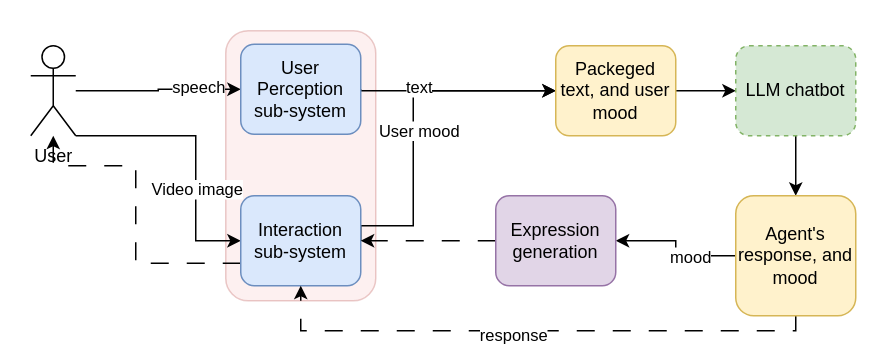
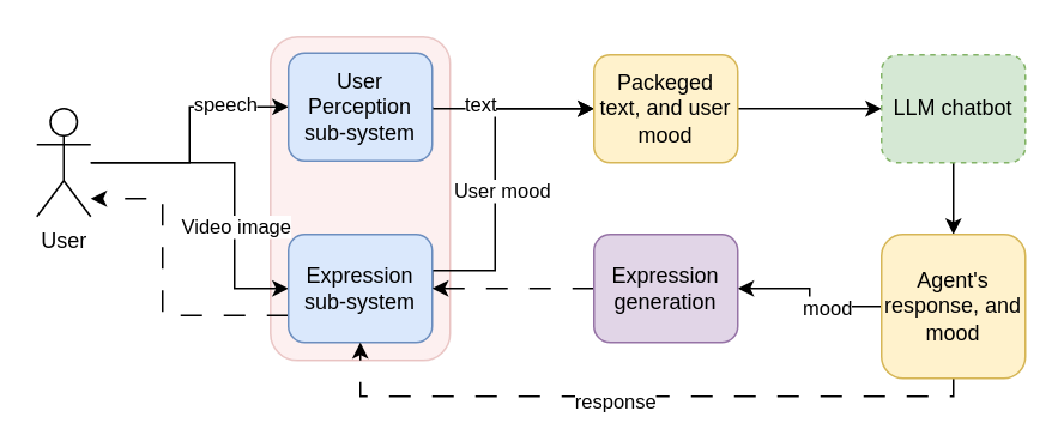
- <mxCell id="3" value="User" style="shape=umlActor;verticalLabelPosition=bottom;verticalAlign=top;html=1;outlineConnect=0;" vertex="1" parent="1"><mxGeometry x="20" y="30" width="30" height="60" as="geometry" /></mxCell>
+ <mxCell id="3" value="User" style="shape=umlActor;verticalLabelPosition=bottom;verticalAlign=top;html=1;outlineConnect=0;" vertex="1" parent="1"><mxGeometry x="20" y="60" width="30" height="60" as="geometry" /></mxCell>
- <mxCell id="16" value="Packeged text, and user mood" style="rounded=1;whiteSpace=wrap;html=1;fillColor=#fff2cc;strokeColor=#d6b656;" vertex="1" parent="1"><mxGeometry x="370" y="30" width="80" height="60" as="geometry" /></mxCell>
+ <mxCell id="16" value="Packeged text, and user mood" style="rounded=1;whiteSpace=wrap;html=1;fillColor=#fff2cc;strokeColor=#d6b656;" vertex="1" parent="1"><mxGeometry x="330" y="30" width="80" height="60" as="geometry" /></mxCell>
- <mxCell id="9" value="Interaction sub-system" style="rounded=1;whiteSpace=wrap;html=1;fillColor=#dae8fc;strokeColor=#6c8ebf;" vertex="1" parent="1"><mxGeometry x="160" y="130" width="80" height="60" as="geometry" /></mxCell>
+ <mxCell id="9" value="Expression sub-system" style="rounded=1;whiteSpace=wrap;html=1;fillColor=#dae8fc;strokeColor=#6c8ebf;" vertex="1" parent="1"><mxGeometry x="160" y="130" width="80" height="60" as="geometry" /></mxCell>
